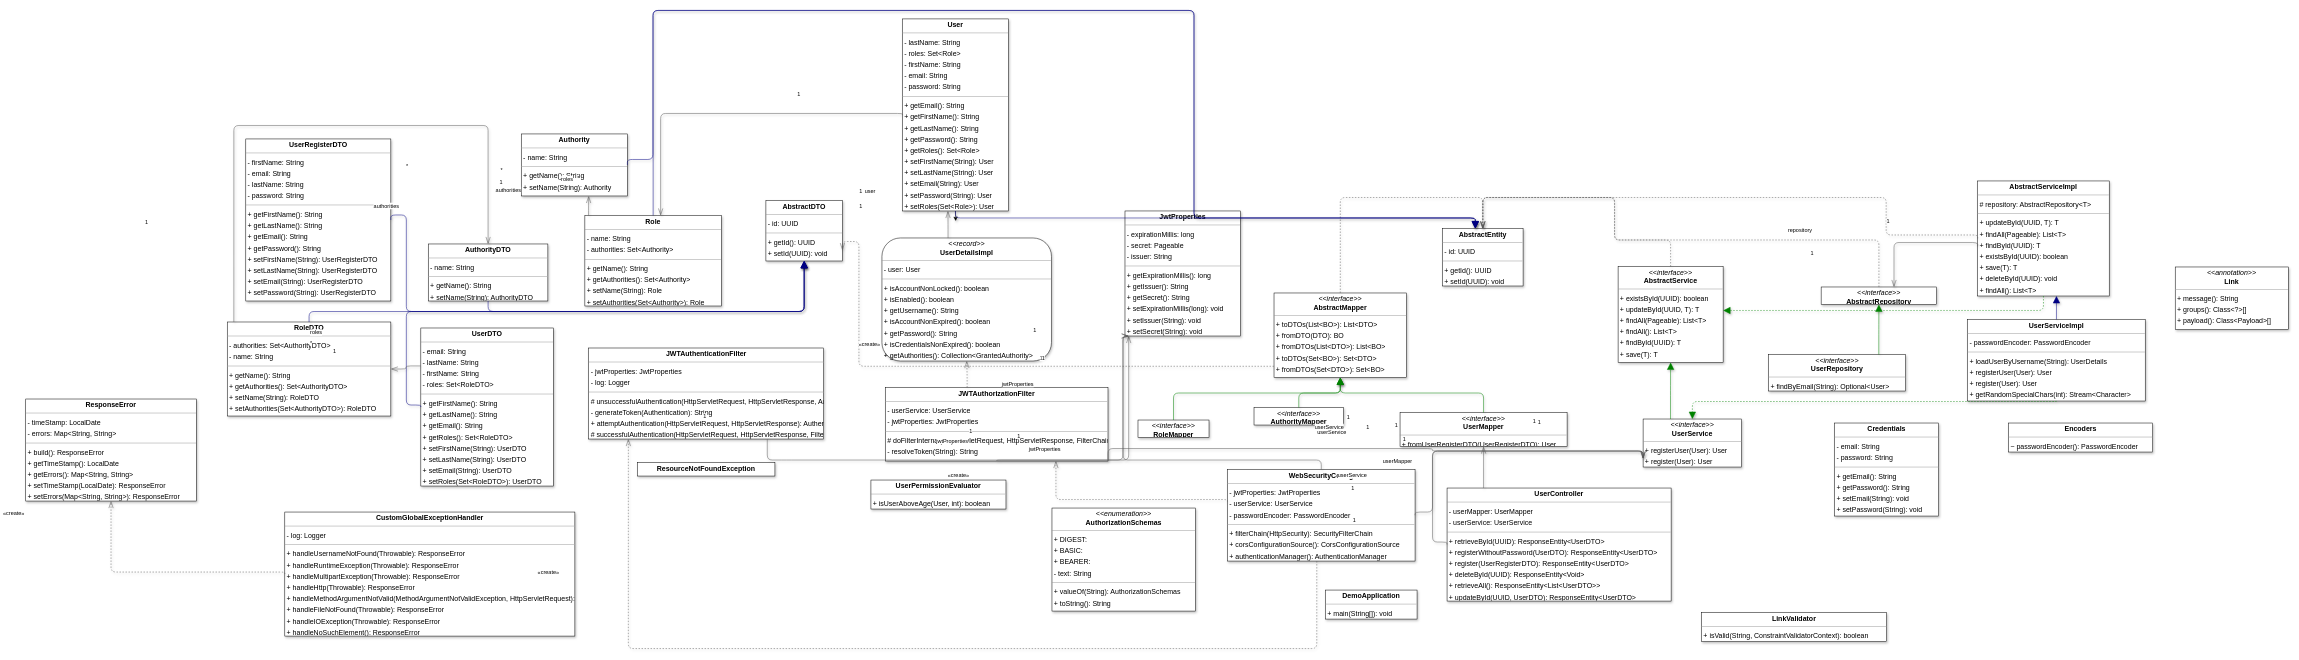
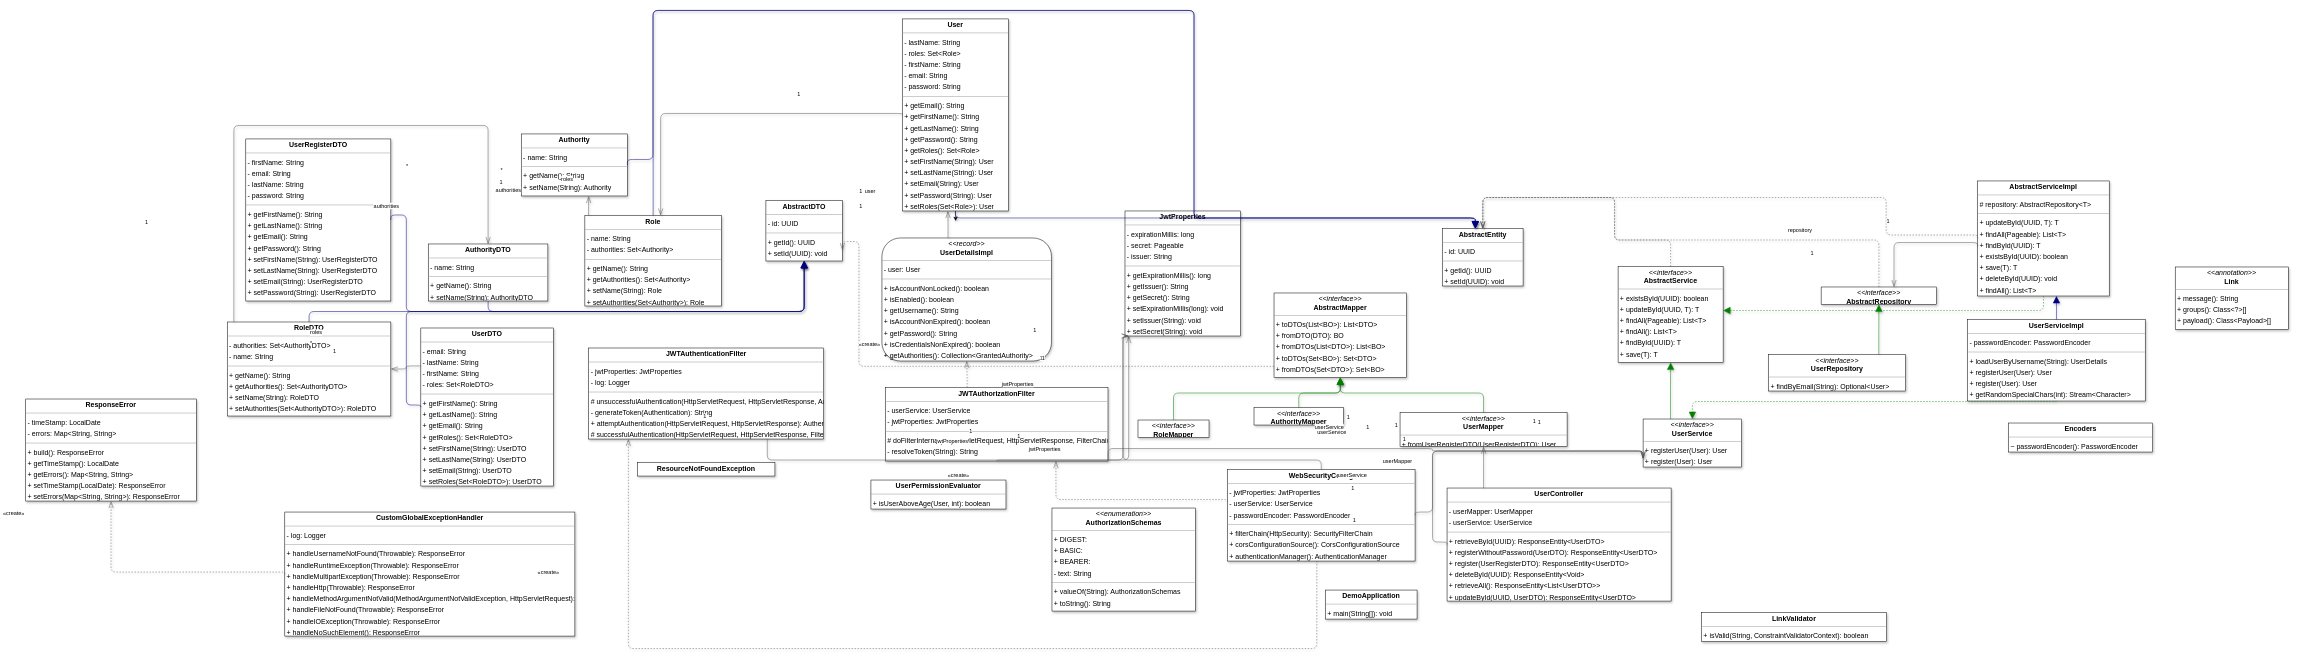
- <mxCell id="39" value="" style="html=1;rounded=1;edgeStyle=orthogonalEdgeStyle;dashed=1;startArrow=none;endArrow=openThin;endSize=12;strokeColor=#595959;exitX=0.500;exitY=0.000;exitDx=0;exitDy=0;entryX=0.500;entryY=0.000;entryDx=0;entryDy=0;shadow=1;" parent="1" source="4" target="3" edge="1"><mxGeometry width="50" height="50" relative="1" as="geometry"><Array as="points"><mxPoint x="2648" y="394" /><mxPoint x="2933" y="394" /></Array></mxGeometry></mxCell>
- <mxCell id="12" value="&lt;p style=&quot;margin:0px;margin-top:4px;text-align:center;&quot;&gt;&lt;b&gt;Credentials&lt;/b&gt;&lt;/p&gt;&lt;hr size=&quot;1&quot;/&gt;&lt;p style=&quot;margin:0 0 0 4px;line-height:1.6;&quot;&gt;- email: String&lt;br/&gt;- password: String&lt;/p&gt;&lt;hr size=&quot;1&quot;/&gt;&lt;p style=&quot;margin:0 0 0 4px;line-height:1.6;&quot;&gt;+ getEmail(): String&lt;br/&gt;+ getPassword(): String&lt;br/&gt;+ setEmail(String): void&lt;br/&gt;+ setPassword(String): void&lt;/p&gt;" style="verticalAlign=top;align=left;overflow=fill;fontSize=14;fontFamily=Helvetica;html=1;rounded=0;shadow=1;comic=0;labelBackgroundColor=none;strokeWidth=1;" parent="1" vertex="1"><mxGeometry x="3637" y="845" width="208" height="186" as="geometry" /></mxCell>
